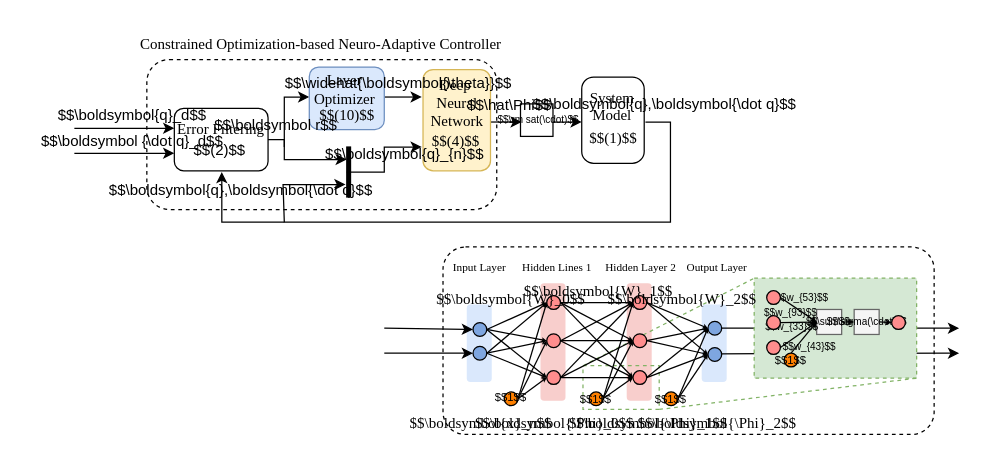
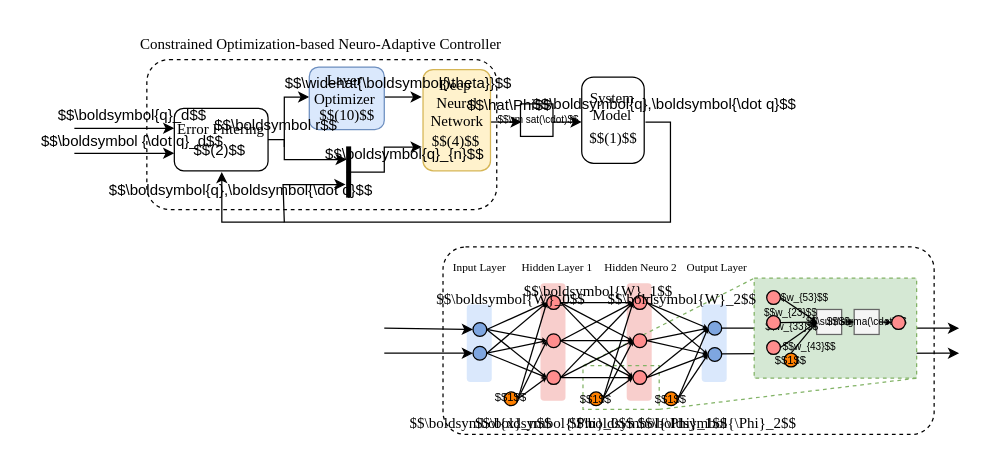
- <mxCell id="124" value="&lt;font&gt;Hidden Lines 1&lt;/font&gt;" style="text;html=1;align=center;verticalAlign=middle;resizable=0;points=[];autosize=1;strokeColor=none;fillColor=none;fontFamily=Times New Roman;fontSize=9;" vertex="1" parent="41"><mxGeometry x="405" y="203.99" width="80" height="20" as="geometry" /></mxCell>
+ <mxCell id="124" value="&lt;font&gt;Hidden Layer 1&lt;/font&gt;" style="text;html=1;align=center;verticalAlign=middle;resizable=0;points=[];autosize=1;strokeColor=none;fillColor=none;fontFamily=Times New Roman;fontSize=9;" vertex="1" parent="41"><mxGeometry x="405" y="203.99" width="80" height="20" as="geometry" /></mxCell>
- <mxCell id="125" value="&lt;font&gt;Hidden Layer 2&lt;/font&gt;" style="text;html=1;align=center;verticalAlign=middle;resizable=0;points=[];autosize=1;strokeColor=none;fillColor=none;fontFamily=Times New Roman;fontSize=9;" vertex="1" parent="41"><mxGeometry x="472" y="203.99" width="80" height="20" as="geometry" /></mxCell>
+ <mxCell id="125" value="&lt;font&gt;Hidden Neuro 2&lt;/font&gt;" style="text;html=1;align=center;verticalAlign=middle;resizable=0;points=[];autosize=1;strokeColor=none;fillColor=none;fontFamily=Times New Roman;fontSize=9;" vertex="1" parent="41"><mxGeometry x="472" y="203.99" width="80" height="20" as="geometry" /></mxCell>
- <mxCell id="65" value="$$w_{93}$$" style="text;html=1;align=center;verticalAlign=middle;resizable=0;points=[];autosize=1;strokeColor=none;fillColor=none;fontSize=8;" vertex="1" parent="41"><mxGeometry x="597" y="239.99" width="70" height="20" as="geometry" /></mxCell>
+ <mxCell id="65" value="$$w_{23}$$" style="text;html=1;align=center;verticalAlign=middle;resizable=0;points=[];autosize=1;strokeColor=none;fillColor=none;fontSize=8;" vertex="1" parent="41"><mxGeometry x="597" y="239.99" width="70" height="20" as="geometry" /></mxCell>
